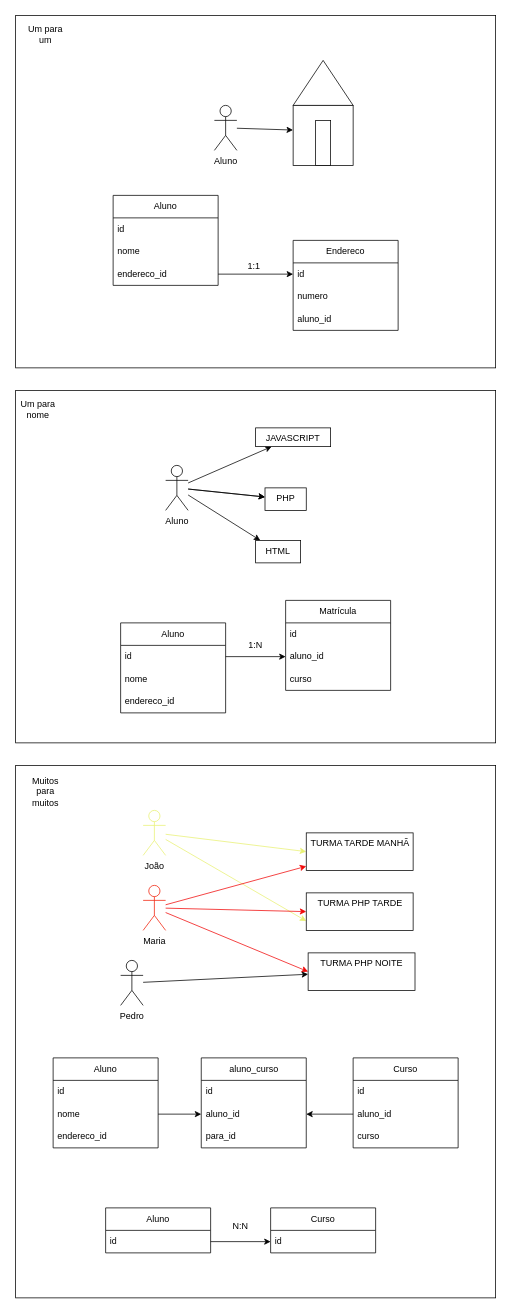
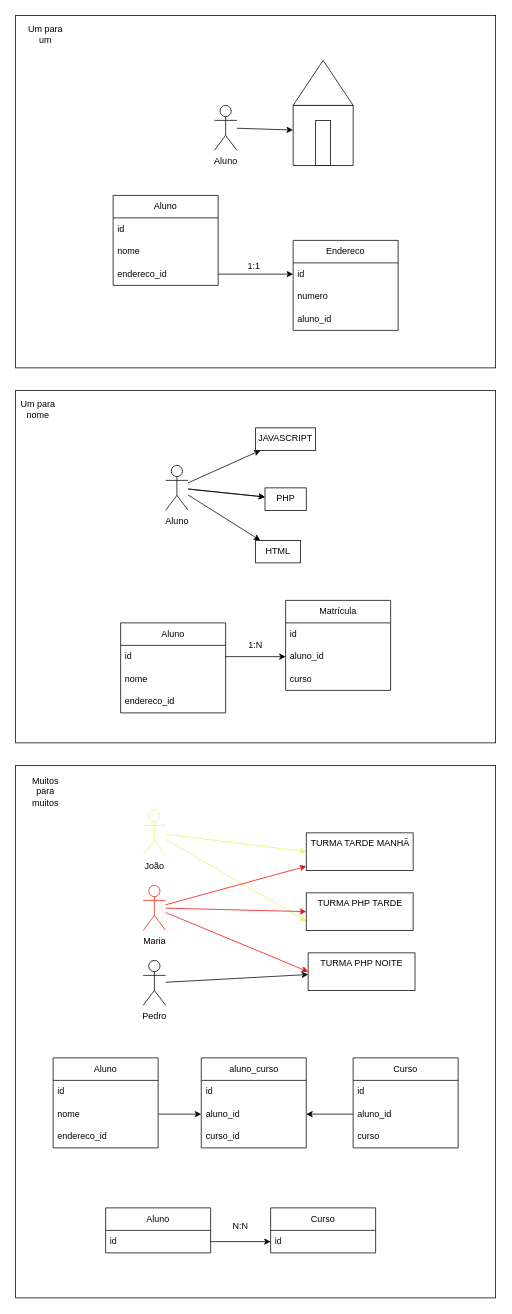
- <mxCell id="45" value="JAVASCRIPT" style="whiteSpace=wrap;html=1;verticalAlign=top;" parent="1" vertex="1"><mxGeometry x="340" y="570" width="100" height="25" as="geometry" /></mxCell>
+ <mxCell id="45" value="JAVASCRIPT" style="whiteSpace=wrap;html=1;verticalAlign=top;" parent="1" vertex="1"><mxGeometry x="340" y="570" width="80" height="30" as="geometry" /></mxCell>
- <mxCell id="68" value="Pedro" style="shape=umlActor;verticalLabelPosition=bottom;verticalAlign=top;html=1;outlineConnect=0;" parent="1" vertex="1"><mxGeometry x="160" y="1280" width="30" height="60" as="geometry" /></mxCell>
+ <mxCell id="68" value="Pedro" style="shape=umlActor;verticalLabelPosition=bottom;verticalAlign=top;html=1;outlineConnect=0;" parent="1" vertex="1"><mxGeometry x="190" y="1280" width="30" height="60" as="geometry" /></mxCell>
- <mxCell id="58" value="para_id" style="text;strokeColor=none;fillColor=none;align=left;verticalAlign=middle;spacingLeft=4;spacingRight=4;overflow=hidden;points=[[0,0.5],[1,0.5]];portConstraint=eastwest;rotatable=0;whiteSpace=wrap;html=1;" parent="55" vertex="1"><mxGeometry y="90" width="140" height="30" as="geometry" /></mxCell>
+ <mxCell id="58" value="curso_id" style="text;strokeColor=none;fillColor=none;align=left;verticalAlign=middle;spacingLeft=4;spacingRight=4;overflow=hidden;points=[[0,0.5],[1,0.5]];portConstraint=eastwest;rotatable=0;whiteSpace=wrap;html=1;" parent="55" vertex="1"><mxGeometry y="90" width="140" height="30" as="geometry" /></mxCell>
